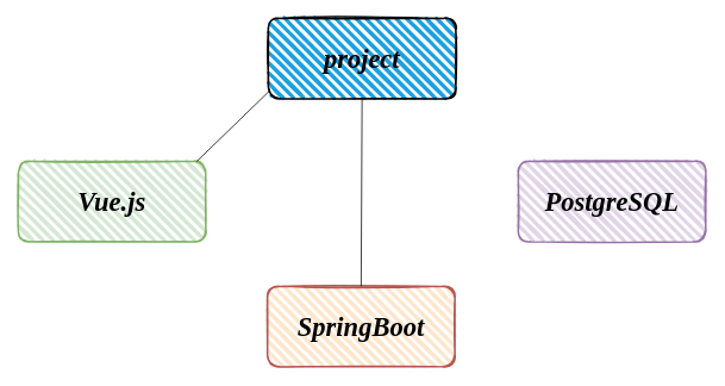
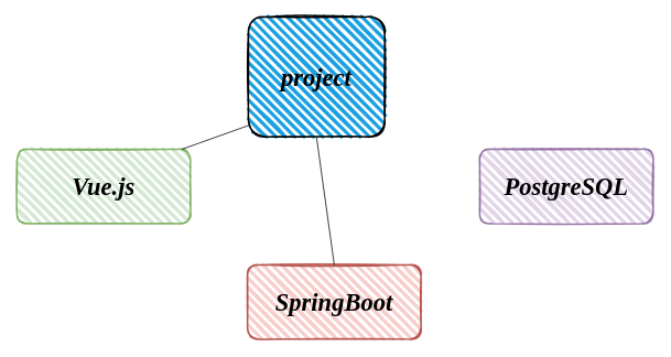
- <mxCell id="2" value="project" style="rounded=1;whiteSpace=wrap;html=1;strokeWidth=2;fillWeight=4;hachureGap=8;hachureAngle=45;fillColor=#1ba1e2;sketch=1;fontStyle=3;fontFamily=Comic Sans MS;fontSize=30;" vertex="1" parent="1"><mxGeometry x="300" y="20" width="210" height="90" as="geometry" /></mxCell>
+ <mxCell id="2" value="project" style="rounded=1;whiteSpace=wrap;html=1;strokeWidth=2;fillWeight=4;hachureGap=8;hachureAngle=45;fillColor=#1ba1e2;sketch=1;fontStyle=3;fontFamily=Comic Sans MS;fontSize=30;" vertex="1" parent="1"><mxGeometry x="300" y="20" width="165" height="145" as="geometry" /></mxCell>
- <mxCell id="4" value="SpringBoot" style="rounded=1;whiteSpace=wrap;html=1;strokeWidth=2;fillWeight=4;hachureGap=8;hachureAngle=45;fillColor=#ffe6cc;sketch=1;fontStyle=3;fontFamily=Comic Sans MS;fontSize=30;strokeColor=#b85450;" vertex="1" parent="1"><mxGeometry x="299" y="320" width="210" height="90" as="geometry" /></mxCell>
+ <mxCell id="4" value="SpringBoot" style="rounded=1;whiteSpace=wrap;html=1;strokeWidth=2;fillWeight=4;hachureGap=8;hachureAngle=45;fillColor=#f8cecc;sketch=1;fontStyle=3;fontFamily=Comic Sans MS;fontSize=30;strokeColor=#b85450;" vertex="1" parent="1"><mxGeometry x="299" y="320" width="210" height="90" as="geometry" /></mxCell>
